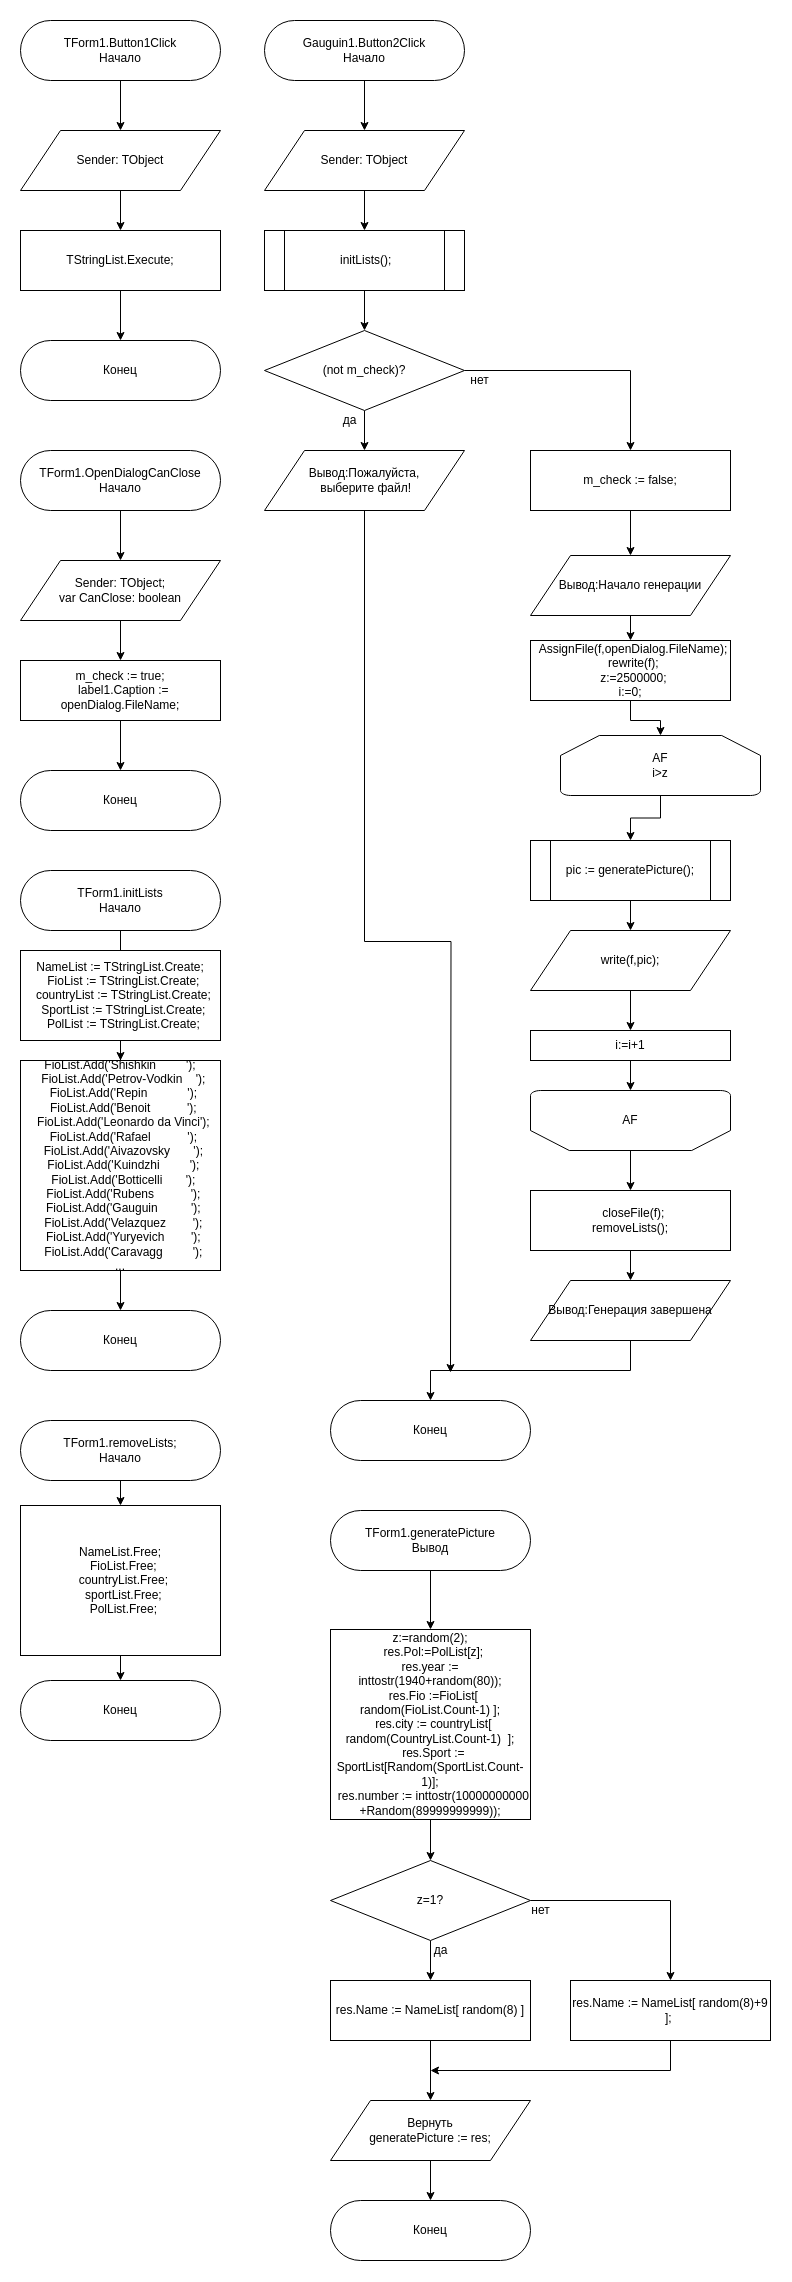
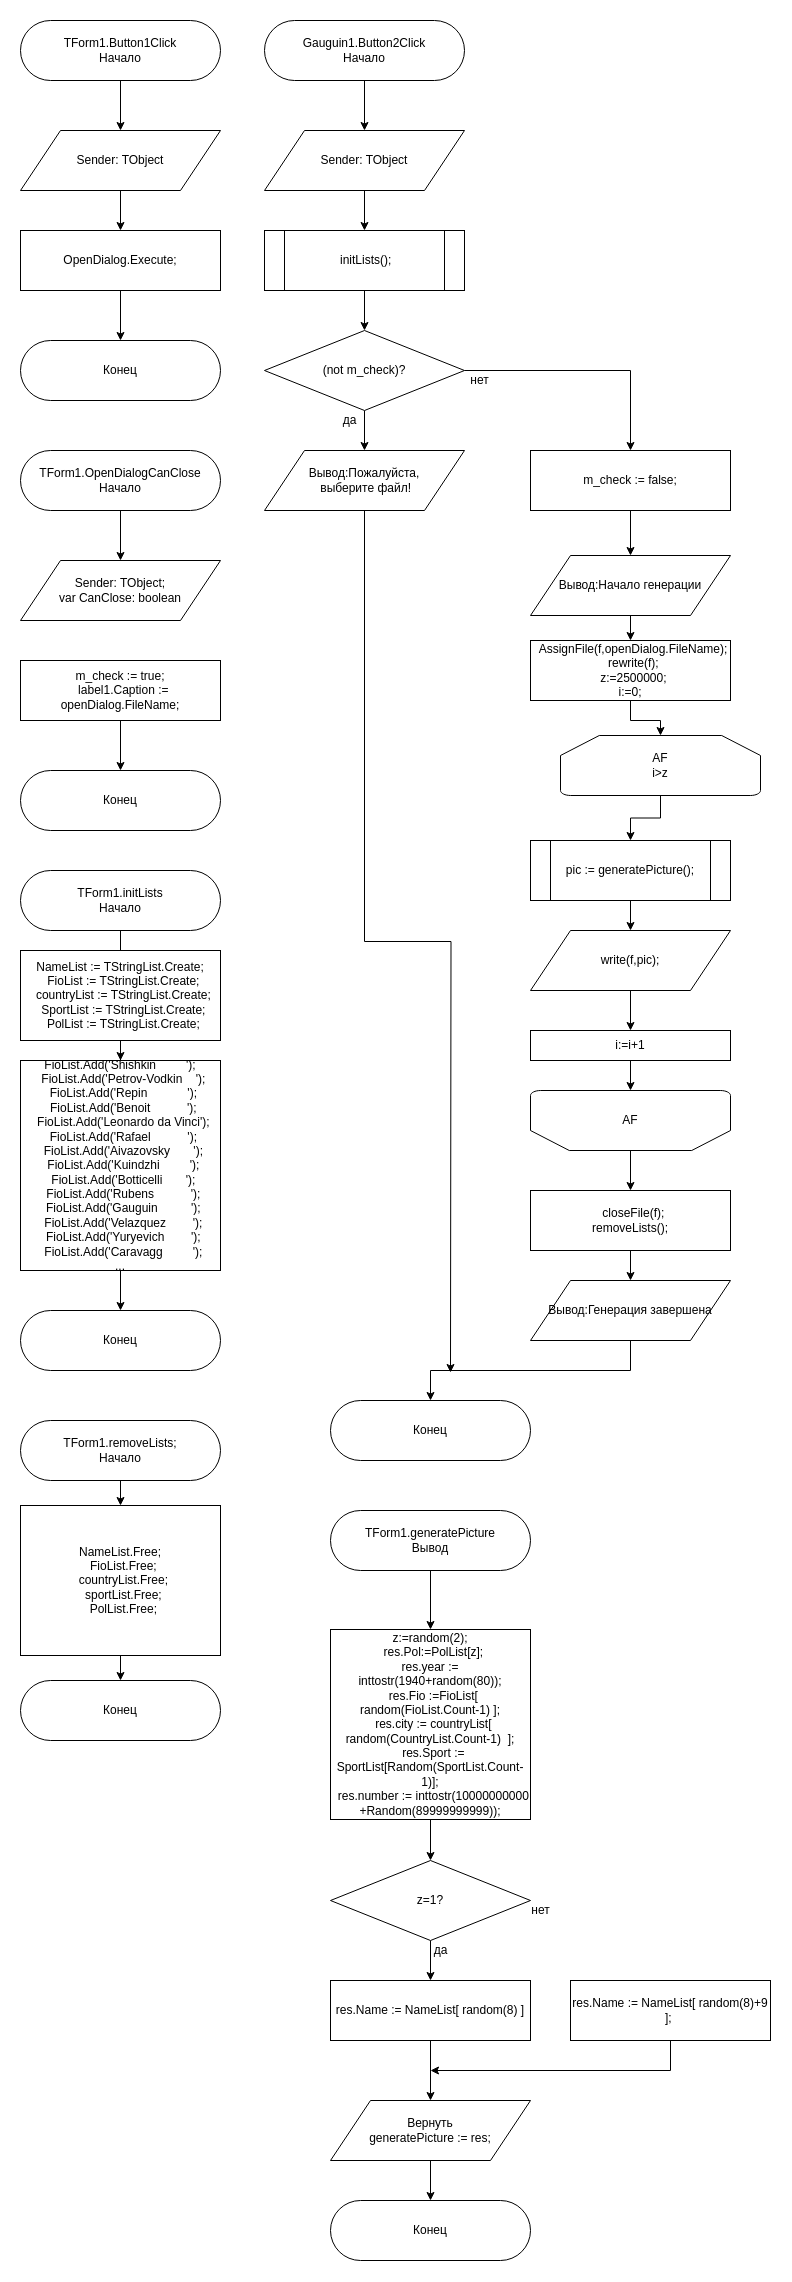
- <mxCell id="7" value="TStringList.Execute;" style="rounded=0;whiteSpace=wrap;html=1;" vertex="1" parent="1"><mxGeometry x="20" y="230" width="200" height="60" as="geometry" /></mxCell>
+ <mxCell id="7" value="OpenDialog.Execute;" style="rounded=0;whiteSpace=wrap;html=1;" vertex="1" parent="1"><mxGeometry x="20" y="230" width="200" height="60" as="geometry" /></mxCell>
- <mxCell id="44" style="edgeStyle=orthogonalEdgeStyle;rounded=0;orthogonalLoop=1;jettySize=auto;html=1;exitX=0.5;exitY=1;exitDx=0;exitDy=0;" edge="1" parent="1" source="45" target="47"><mxGeometry relative="1" as="geometry" /></mxCell>
- <mxCell id="66" style="edgeStyle=orthogonalEdgeStyle;rounded=0;orthogonalLoop=1;jettySize=auto;html=1;exitX=1;exitY=0.5;exitDx=0;exitDy=0;entryX=0.5;entryY=0;entryDx=0;entryDy=0;" edge="1" parent="1" source="68" target="71"><mxGeometry relative="1" as="geometry" /></mxCell>
